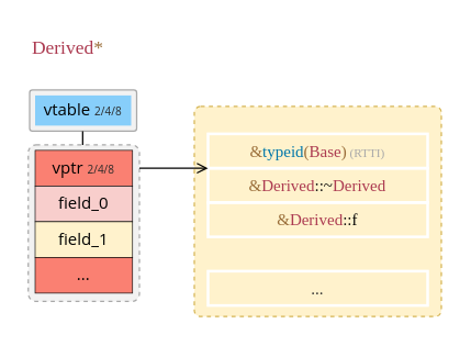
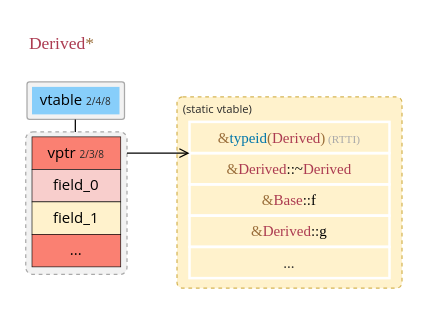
+ <mxCell id="9" value="(static vtable)" style="text;whiteSpace=wrap;html=1;fontFamily=Open Sans;fontSource=https%3A%2F%2Ffonts.googleapis.com%2Fcss%3Ffamily%3DOpen%2BSans;fontColor=#292929;fontSize=9;align=left;labelPosition=center;verticalLabelPosition=middle;verticalAlign=middle;" parent="1" vertex="1"><mxGeometry x="144" y="77" width="70" height="20" as="geometry" /></mxCell>
- <mxCell id="10" value="&lt;font style=&quot;color: rgb(154, 110, 58);&quot;&gt;&amp;amp;&lt;/font&gt;&lt;font style=&quot;color: rgb(0, 119, 170);&quot;&gt;typeid&lt;/font&gt;&lt;font color=&quot;#9a6e3a&quot;&gt;(&lt;/font&gt;&lt;font style=&quot;color: rgb(172, 59, 81);&quot;&gt;Base&lt;/font&gt;&lt;font color=&quot;#9a6e3a&quot;&gt;)&lt;font style=&quot;font-size: 9px;&quot;&gt;&amp;nbsp;&lt;/font&gt;&lt;/font&gt;&lt;font style=&quot;color: rgb(169, 169, 169); font-size: 9px;&quot;&gt;(RTTI)&lt;/font&gt;" style="rounded=0;whiteSpace=wrap;html=1;strokeColor=#FFFFFF;fillColor=none;strokeWidth=2;fontFamily=Fira Code;fontSource=https%3A%2F%2Ffonts.googleapis.com%2Fcss%3Ffamily%3DFira%2BCode;" parent="1" vertex="1"><mxGeometry x="151" y="97" width="160" height="25" as="geometry" /></mxCell>
+ <mxCell id="10" value="&lt;font style=&quot;color: rgb(154, 110, 58);&quot;&gt;&amp;amp;&lt;/font&gt;&lt;font style=&quot;color: rgb(0, 119, 170);&quot;&gt;typeid&lt;/font&gt;&lt;font color=&quot;#9a6e3a&quot;&gt;(&lt;/font&gt;&lt;font style=&quot;color: rgb(172, 59, 81);&quot;&gt;Derived&lt;/font&gt;&lt;font color=&quot;#9a6e3a&quot;&gt;)&lt;font style=&quot;font-size: 9px;&quot;&gt;&amp;nbsp;&lt;/font&gt;&lt;/font&gt;&lt;font style=&quot;color: rgb(169, 169, 169); font-size: 9px;&quot;&gt;(RTTI)&lt;/font&gt;" style="rounded=0;whiteSpace=wrap;html=1;strokeColor=#FFFFFF;fillColor=none;strokeWidth=2;fontFamily=Fira Code;fontSource=https%3A%2F%2Ffonts.googleapis.com%2Fcss%3Ffamily%3DFira%2BCode;" parent="1" vertex="1"><mxGeometry x="151" y="97" width="160" height="25" as="geometry" /></mxCell>
- <mxCell id="6" value="vptr&amp;nbsp;&lt;font style=&quot;font-size: 8px; color: rgb(41, 41, 41);&quot;&gt;2/4/8&lt;/font&gt;" style="rounded=0;whiteSpace=wrap;html=1;strokeColor=default;fillColor=#FA8072;fontFamily=Open Sans;fontSource=https%3A%2F%2Ffonts.googleapis.com%2Fcss%3Ffamily%3DOpen%2BSans;strokeWidth=0.5;" parent="1" vertex="1"><mxGeometry x="25" y="109" width="71" height="26" as="geometry" /></mxCell>
+ <mxCell id="6" value="vptr&amp;nbsp;&lt;font style=&quot;font-size: 8px; color: rgb(41, 41, 41);&quot;&gt;2/3/8&lt;/font&gt;" style="rounded=0;whiteSpace=wrap;html=1;strokeColor=default;fillColor=#FA8072;fontFamily=Open Sans;fontSource=https%3A%2F%2Ffonts.googleapis.com%2Fcss%3Ffamily%3DOpen%2BSans;strokeWidth=0.5;" parent="1" vertex="1"><mxGeometry x="25" y="109" width="71" height="26" as="geometry" /></mxCell>
- <mxCell id="12" value="&lt;font style=&quot;color: rgb(154, 110, 58);&quot;&gt;&amp;amp;&lt;/font&gt;&lt;font style=&quot;color: rgb(172, 59, 81);&quot;&gt;Derived&lt;/font&gt;::f" style="rounded=0;whiteSpace=wrap;html=1;strokeColor=#FFFFFF;fillColor=none;strokeWidth=2;fontFamily=Fira Code;fontSource=https%3A%2F%2Ffonts.googleapis.com%2Fcss%3Ffamily%3DFira%2BCode;" parent="1" vertex="1"><mxGeometry x="151" y="147" width="160" height="25" as="geometry" /></mxCell>
+ <mxCell id="12" value="&lt;font style=&quot;color: rgb(154, 110, 58);&quot;&gt;&amp;amp;&lt;/font&gt;&lt;font style=&quot;color: rgb(172, 59, 81);&quot;&gt;Base&lt;/font&gt;::f" style="rounded=0;whiteSpace=wrap;html=1;strokeColor=#FFFFFF;fillColor=none;strokeWidth=2;fontFamily=Fira Code;fontSource=https%3A%2F%2Ffonts.googleapis.com%2Fcss%3Ffamily%3DFira%2BCode;" parent="1" vertex="1"><mxGeometry x="151" y="147" width="160" height="25" as="geometry" /></mxCell>
+ <mxCell id="13" value="&lt;font style=&quot;color: rgb(154, 110, 58);&quot;&gt;&amp;amp;&lt;/font&gt;&lt;font style=&quot;color: rgb(172, 59, 81);&quot;&gt;Derived&lt;/font&gt;::g" style="rounded=0;whiteSpace=wrap;html=1;strokeColor=#FFFFFF;fillColor=none;strokeWidth=2;fontFamily=Fira Code;fontSource=https%3A%2F%2Ffonts.googleapis.com%2Fcss%3Ffamily%3DFira%2BCode;" parent="1" vertex="1"><mxGeometry x="151" y="172" width="160" height="25" as="geometry" /></mxCell>
